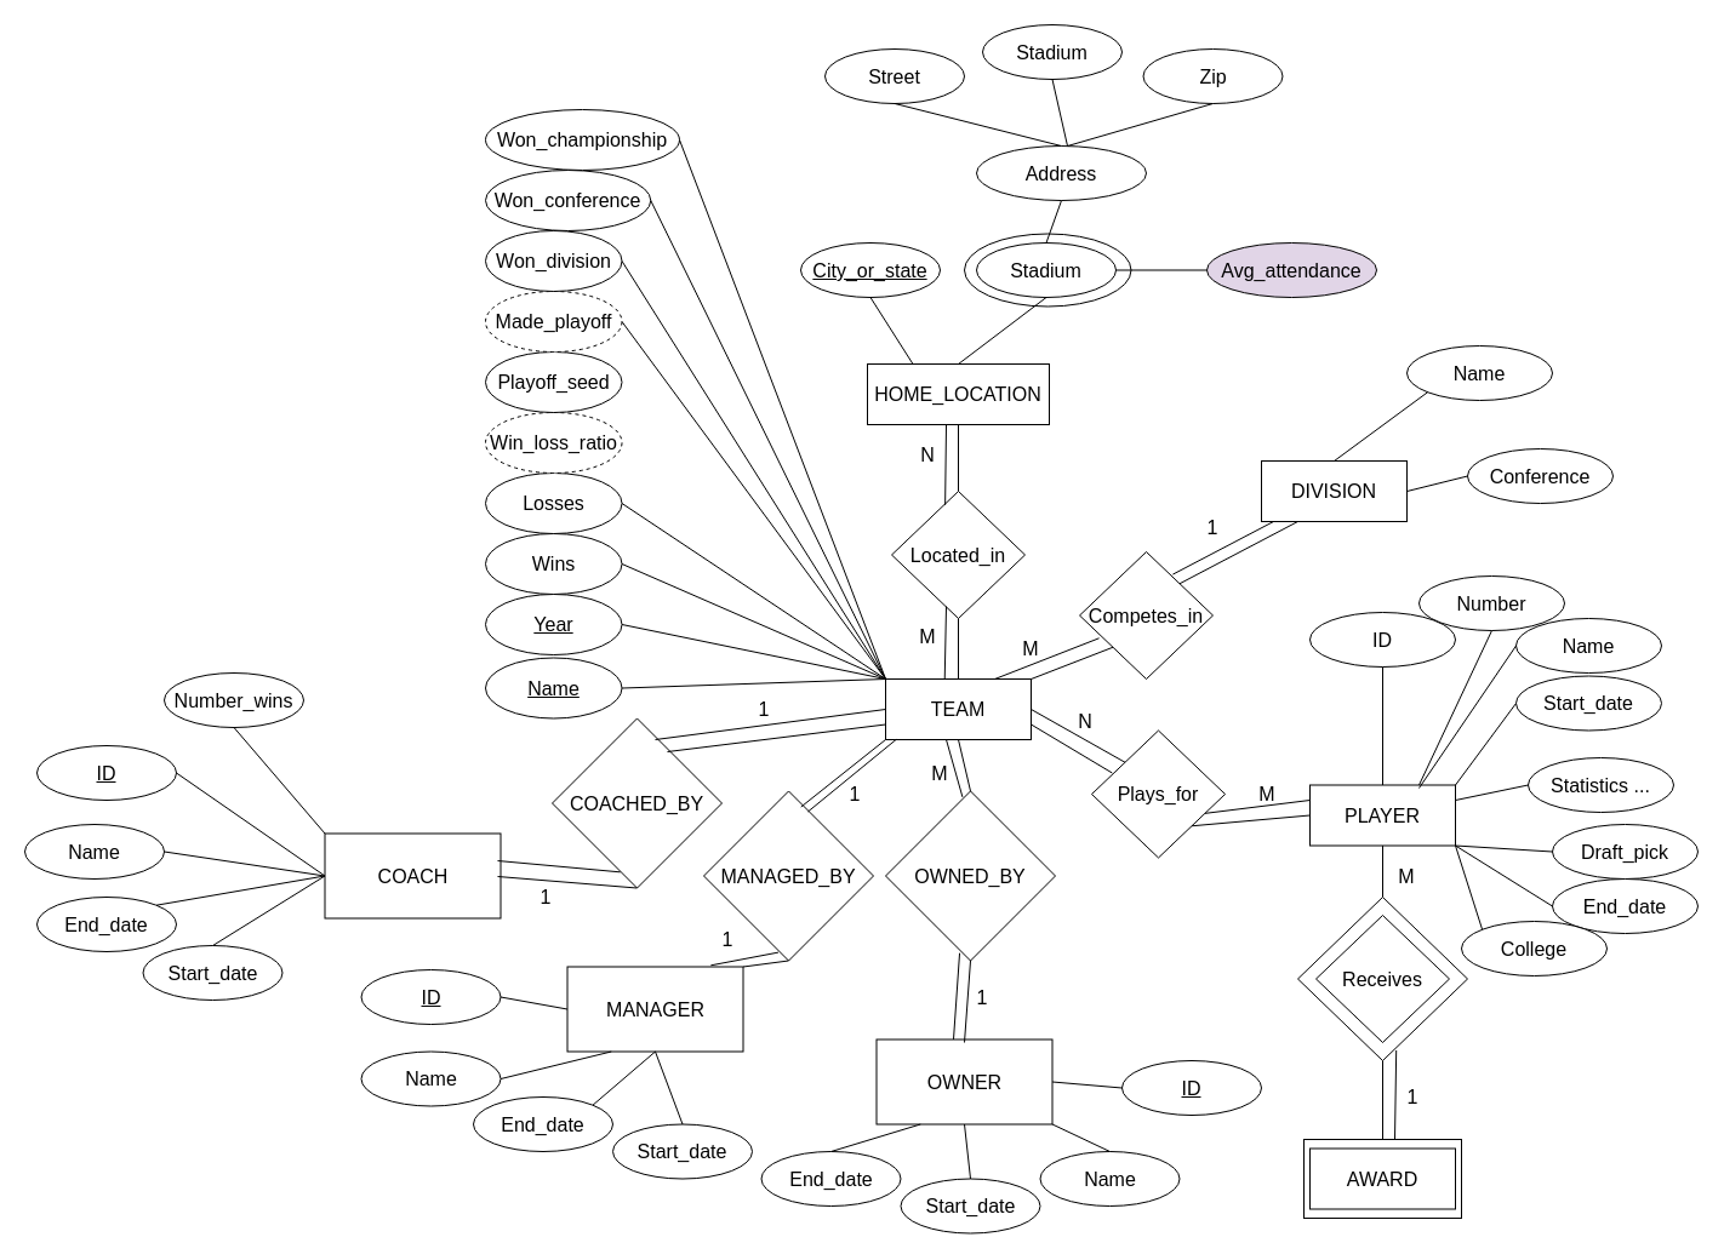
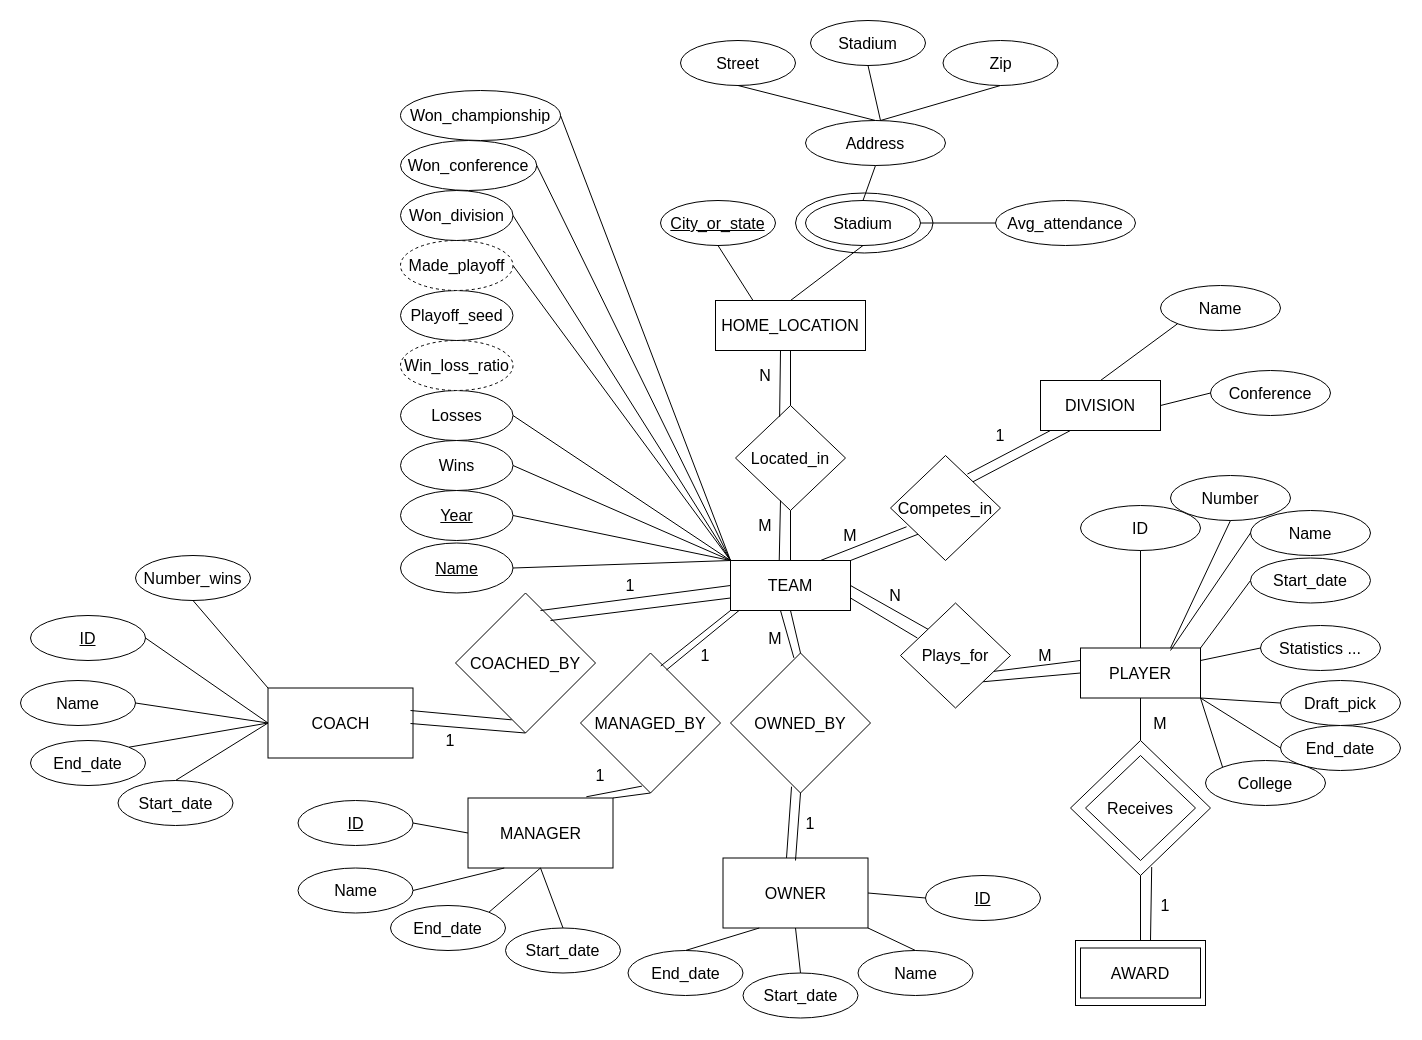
- <mxCell id="91" value="Avg_attendance" style="ellipse;whiteSpace=wrap;html=1;fontSize=16;fillColor=#e1d5e7;" vertex="1" parent="1"><mxGeometry x="995" y="200" width="140" height="45" as="geometry" /></mxCell>
+ <mxCell id="91" value="Avg_attendance" style="ellipse;whiteSpace=wrap;html=1;fontSize=16;" vertex="1" parent="1"><mxGeometry x="995" y="200" width="140" height="45" as="geometry" /></mxCell>
